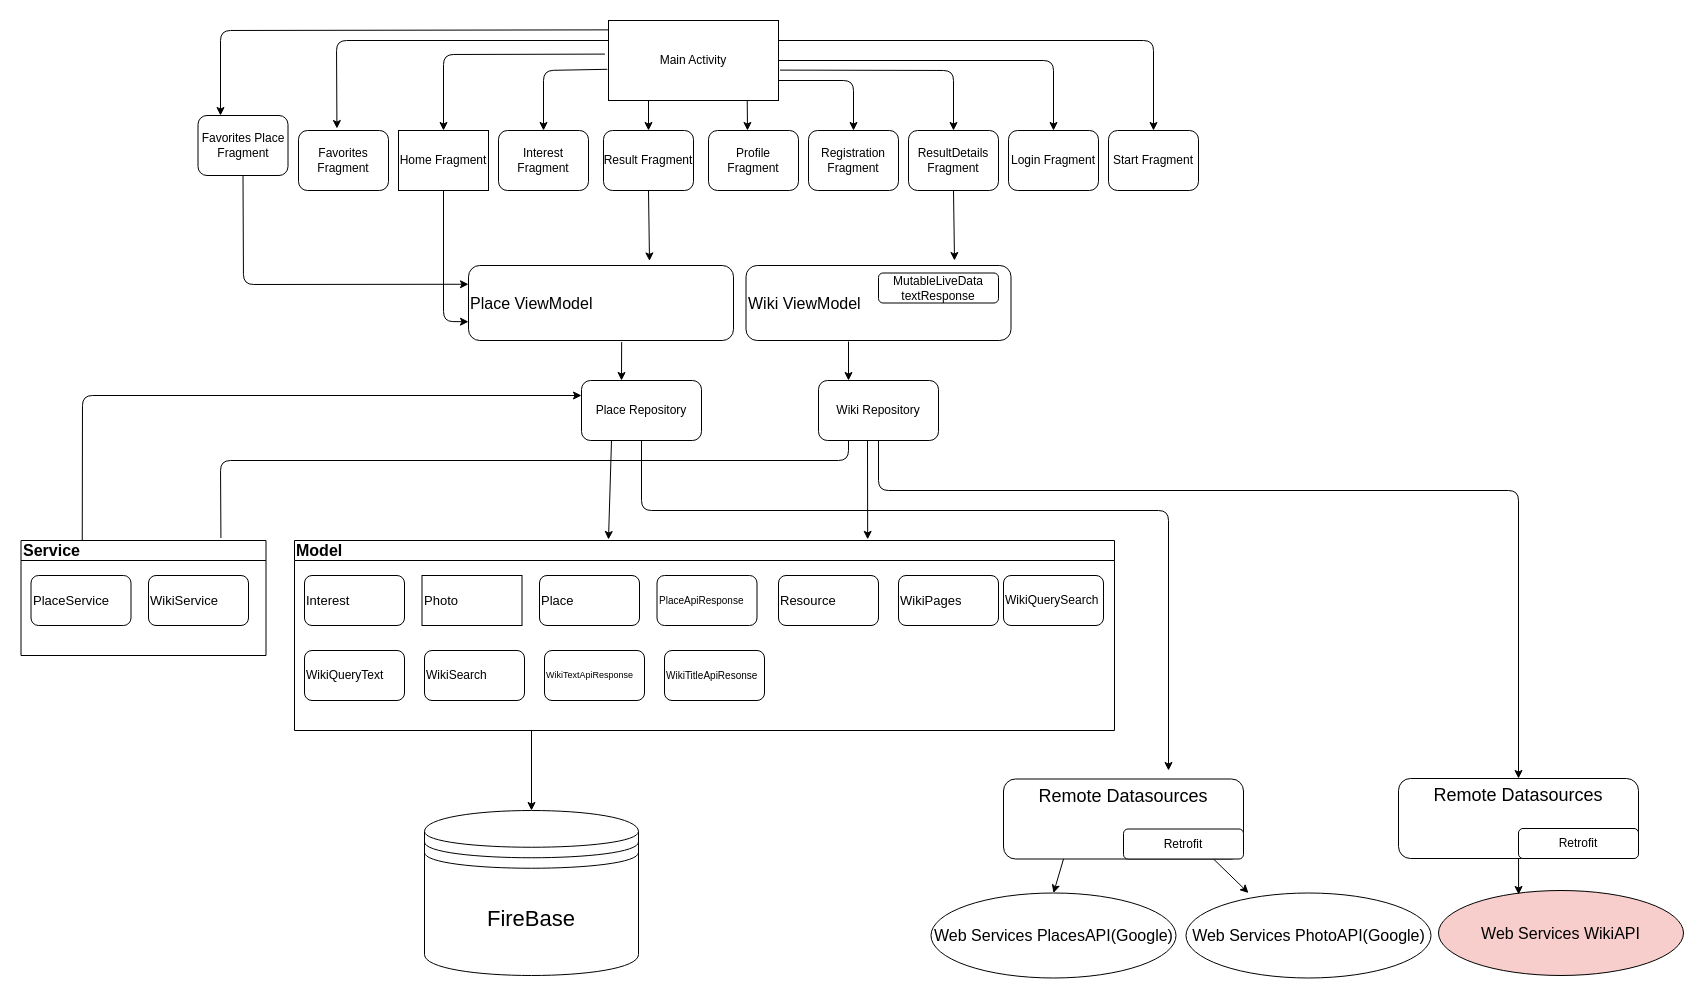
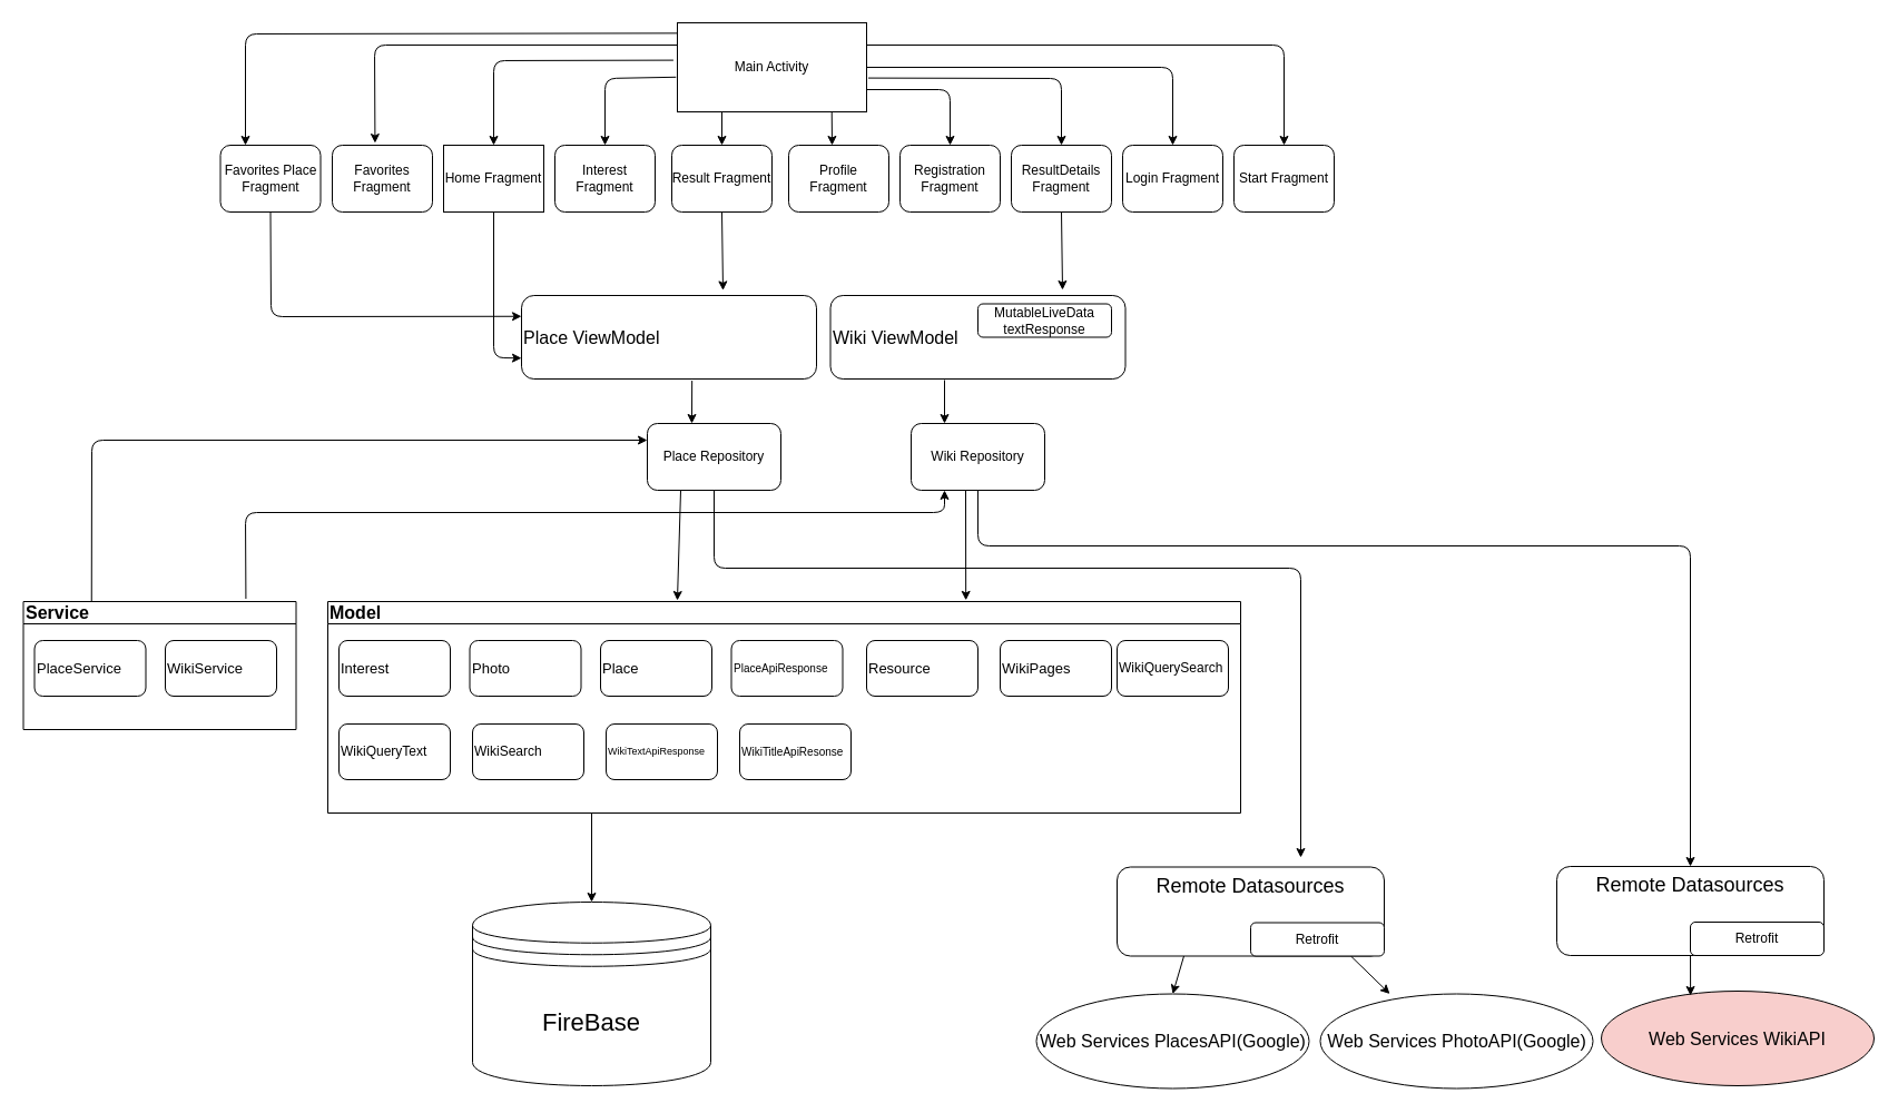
- <mxCell id="58" value="Favorites Place Fragment" style="rounded=1;whiteSpace=wrap;html=1;" vertex="1" parent="1"><mxGeometry x="197.5" y="115" width="90" height="60" as="geometry" /></mxCell>
+ <mxCell id="58" value="Favorites Place Fragment" style="rounded=1;whiteSpace=wrap;html=1;" vertex="1" parent="1"><mxGeometry x="197.5" y="130" width="90" height="60" as="geometry" /></mxCell>
- <mxCell id="57" value="" style="endArrow=none;html=1;entryX=0.25;entryY=1;entryDx=0;entryDy=0;exitX=0.816;exitY=-0.022;exitDx=0;exitDy=0;exitPerimeter=0;" edge="1" parent="1" source="46" target="14"><mxGeometry width="50" height="50" relative="1" as="geometry"><mxPoint x="-30.75" y="552.5" as="sourcePoint" /><mxPoint x="591" y="405" as="targetPoint" /><Array as="points"><mxPoint x="220" y="460" /><mxPoint x="848" y="460" /></Array></mxGeometry></mxCell>
+ <mxCell id="57" value="" style="endArrow=classic;html=1;entryX=0.25;entryY=1;entryDx=0;entryDy=0;exitX=0.816;exitY=-0.022;exitDx=0;exitDy=0;exitPerimeter=0;" edge="1" parent="1" source="46" target="14"><mxGeometry width="50" height="50" relative="1" as="geometry"><mxPoint x="-30.75" y="552.5" as="sourcePoint" /><mxPoint x="591" y="405" as="targetPoint" /><Array as="points"><mxPoint x="220" y="460" /><mxPoint x="848" y="460" /></Array></mxGeometry></mxCell>
- <mxCell id="29" value="Photo" style="whiteSpace=wrap;html=1;fontSize=13;align=left;rounded=0;" parent="26" vertex="1"><mxGeometry x="127.5" y="35" width="100" height="50" as="geometry" /></mxCell>
+ <mxCell id="29" value="Photo" style="rounded=1;whiteSpace=wrap;html=1;fontSize=13;align=left;" parent="26" vertex="1"><mxGeometry x="127.5" y="35" width="100" height="50" as="geometry" /></mxCell>
